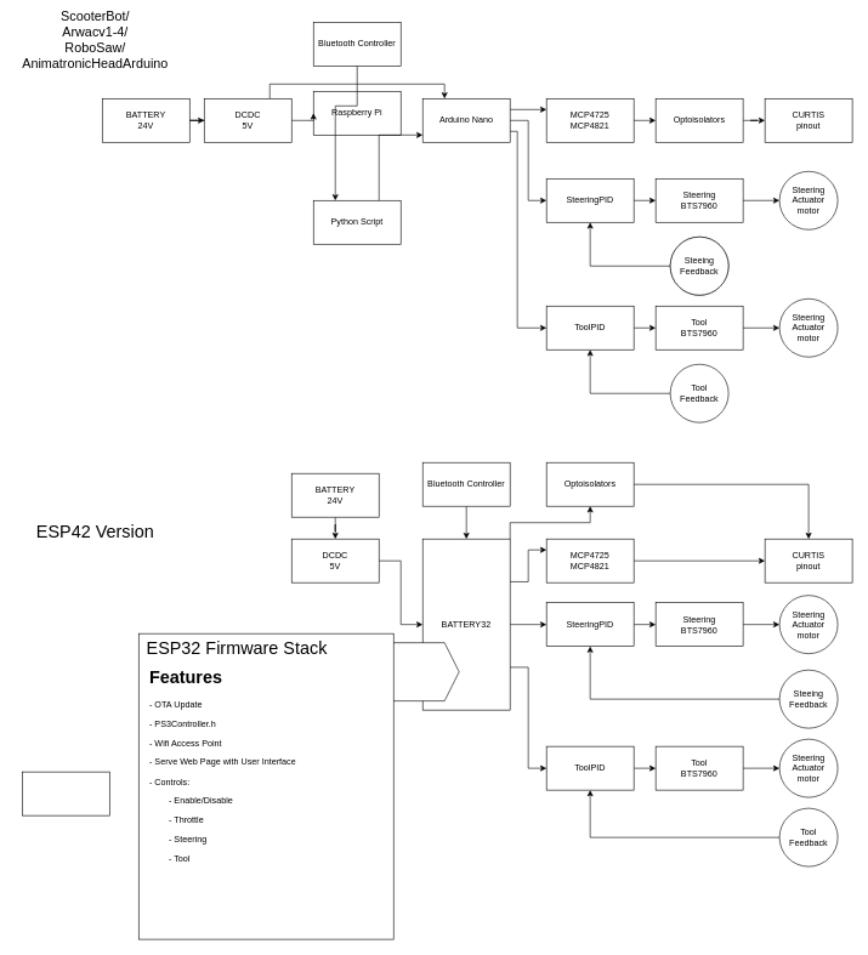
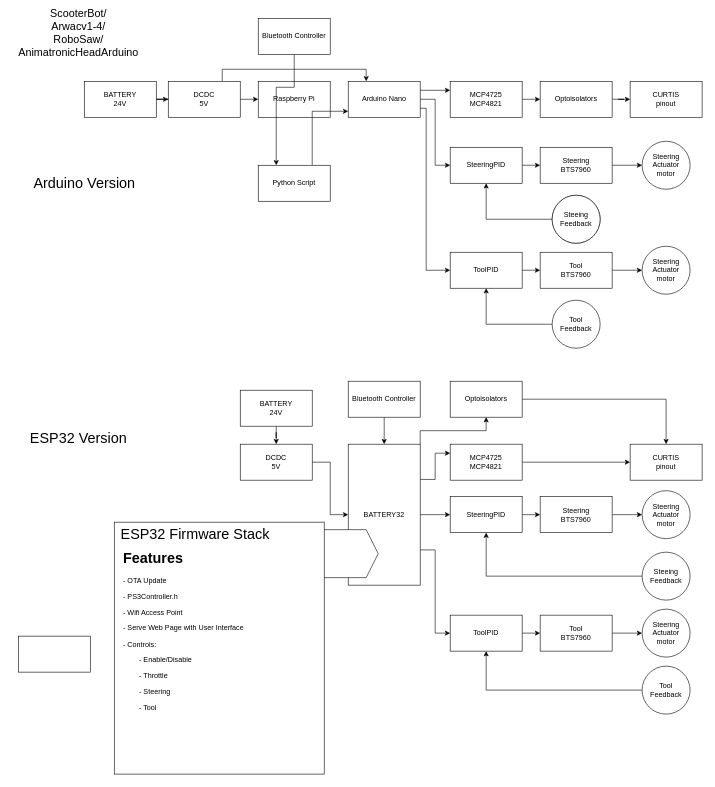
- <mxCell id="26" value="Raspberry Pi" style="rounded=0;whiteSpace=wrap;html=1;" parent="1" vertex="1"><mxGeometry x="430" y="125" width="120" height="60" as="geometry" /></mxCell>
+ <mxCell id="26" value="Raspberry Pi" style="rounded=0;whiteSpace=wrap;html=1;" parent="1" vertex="1"><mxGeometry x="430" y="135" width="120" height="60" as="geometry" /></mxCell>
+ <mxCell id="37" value="&lt;font style=&quot;font-size: 24px&quot;&gt;Arduino Version&lt;/font&gt;" style="text;html=1;resizable=0;autosize=1;align=center;verticalAlign=middle;points=[];fillColor=none;strokeColor=none;rounded=0;fontSize=18;" parent="1" vertex="1"><mxGeometry x="50" y="290" width="180" height="30" as="geometry" /></mxCell>
- <mxCell id="38" value="&lt;font style=&quot;font-size: 24px&quot;&gt;ESP42 Version&lt;/font&gt;" style="text;html=1;resizable=0;autosize=1;align=center;verticalAlign=middle;points=[];fillColor=none;strokeColor=none;rounded=0;fontSize=18;" parent="1" vertex="1"><mxGeometry x="40" y="715" width="180" height="30" as="geometry" /></mxCell>
+ <mxCell id="38" value="&lt;font style=&quot;font-size: 24px&quot;&gt;ESP32 Version&lt;/font&gt;" style="text;html=1;resizable=0;autosize=1;align=center;verticalAlign=middle;points=[];fillColor=none;strokeColor=none;rounded=0;fontSize=18;" parent="1" vertex="1"><mxGeometry x="40" y="715" width="180" height="30" as="geometry" /></mxCell>
